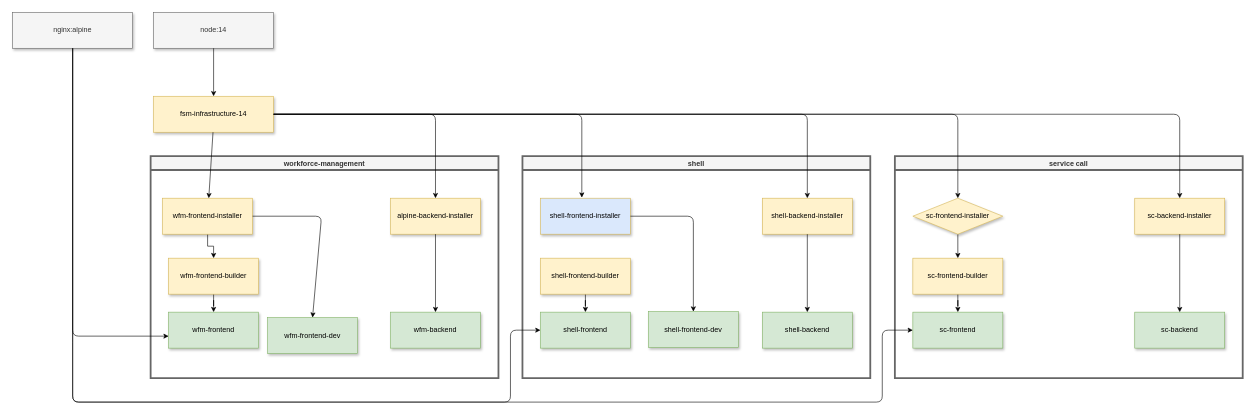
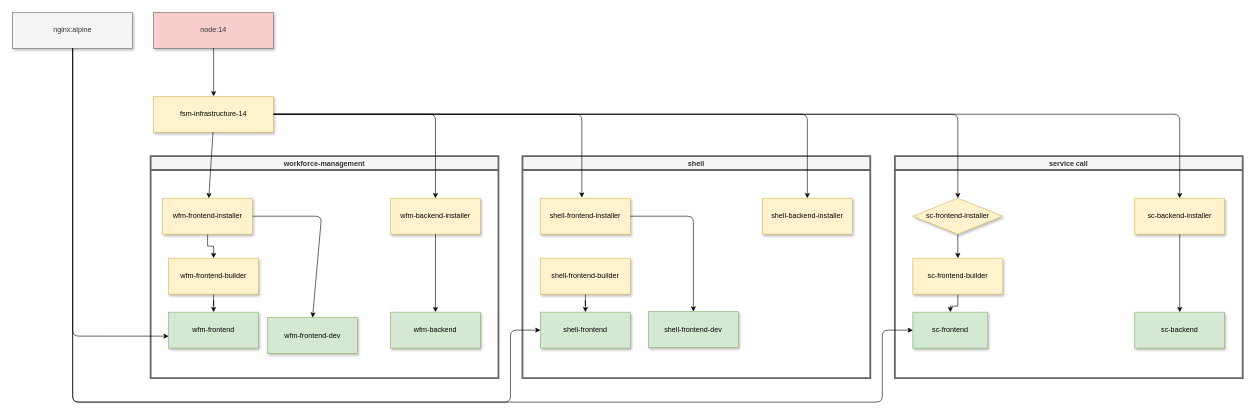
- <mxCell id="17" value="node:14" style="rounded=0;whiteSpace=wrap;html=1;fillColor=#f5f5f5;strokeColor=#666666;fontColor=#333333;shadow=1;" parent="1" vertex="1"><mxGeometry x="255" y="20" width="200" height="60" as="geometry" /></mxCell>
+ <mxCell id="17" value="node:14" style="rounded=0;whiteSpace=wrap;html=1;fillColor=#f8cecc;strokeColor=#666666;fontColor=#333333;shadow=1;" parent="1" vertex="1"><mxGeometry x="255" y="20" width="200" height="60" as="geometry" /></mxCell>
- <mxCell id="12" value="alpine-backend-installer" style="rounded=0;whiteSpace=wrap;html=1;fillColor=#fff2cc;strokeColor=#d6b656;shadow=1;" parent="4" vertex="1"><mxGeometry x="400" y="70" width="150" height="60" as="geometry" /></mxCell>
+ <mxCell id="12" value="wfm-backend-installer" style="rounded=0;whiteSpace=wrap;html=1;fillColor=#fff2cc;strokeColor=#d6b656;shadow=1;" parent="4" vertex="1"><mxGeometry x="400" y="70" width="150" height="60" as="geometry" /></mxCell>
- <mxCell id="22" value="shell-frontend-installer" style="rounded=0;whiteSpace=wrap;html=1;fillColor=#dae8fc;strokeColor=#d6b656;shadow=1;" parent="21" vertex="1"><mxGeometry x="30" y="70" width="150" height="60" as="geometry" /></mxCell>
+ <mxCell id="22" value="shell-frontend-installer" style="rounded=0;whiteSpace=wrap;html=1;fillColor=#fff2cc;strokeColor=#d6b656;shadow=1;" parent="21" vertex="1"><mxGeometry x="30" y="70" width="150" height="60" as="geometry" /></mxCell>
- <mxCell id="30" value="" style="endArrow=classic;html=1;exitX=0.5;exitY=1;exitDx=0;exitDy=0;entryX=0.5;entryY=0;entryDx=0;entryDy=0;" parent="21" source="28" target="29" edge="1"><mxGeometry width="50" height="50" relative="1" as="geometry"><mxPoint x="270" y="290" as="sourcePoint" /><mxPoint x="320" y="240" as="targetPoint" /></mxGeometry></mxCell>
- <mxCell id="29" value="shell-backend" style="rounded=0;whiteSpace=wrap;html=1;fillColor=#d5e8d4;strokeColor=#82b366;shadow=1;" parent="21" vertex="1"><mxGeometry x="400" y="260" width="150" height="60" as="geometry" /></mxCell>
- <mxCell id="39" value="sc-frontend" style="rounded=0;whiteSpace=wrap;html=1;fillColor=#d5e8d4;strokeColor=#82b366;shadow=1;" vertex="1" parent="34"><mxGeometry x="30" y="260" width="150" height="60" as="geometry" /></mxCell>
+ <mxCell id="39" value="sc-frontend" style="rounded=0;whiteSpace=wrap;html=1;fillColor=#d5e8d4;strokeColor=#82b366;shadow=1;" vertex="1" parent="34"><mxGeometry x="30" y="260" width="125" height="60" as="geometry" /></mxCell>
